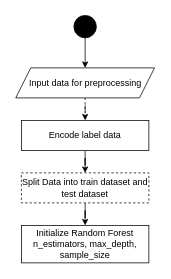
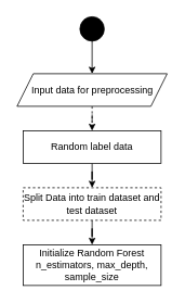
- <mxCell id="7" value="Encode label data" style="rounded=0;whiteSpace=wrap;html=1;" vertex="1" parent="1"><mxGeometry x="28" y="160" width="170" height="40" as="geometry" /></mxCell>
+ <mxCell id="7" value="Random label data" style="rounded=0;whiteSpace=wrap;html=1;" vertex="1" parent="1"><mxGeometry x="28" y="160" width="170" height="40" as="geometry" /></mxCell>
